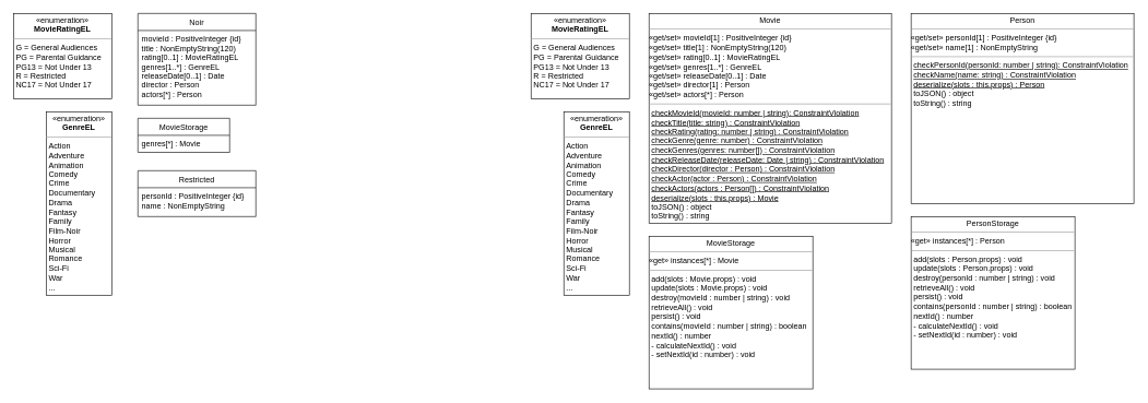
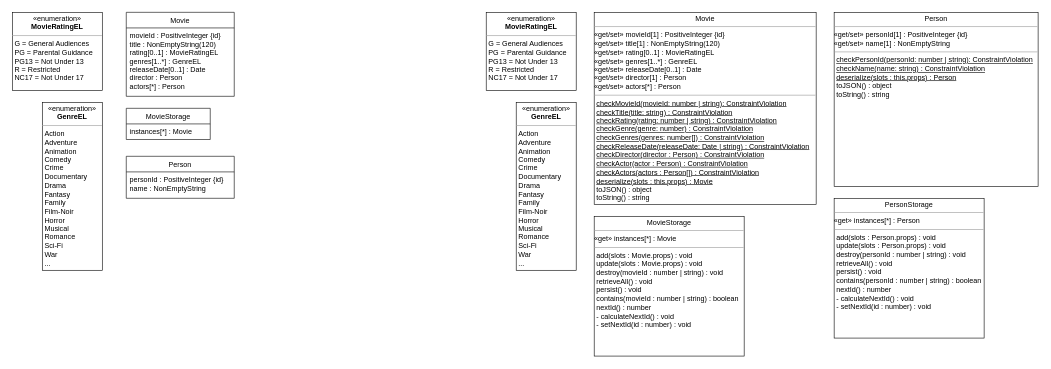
- <mxCell id="4" value="Noir" style="swimlane;fontStyle=0;childLayout=stackLayout;horizontal=1;startSize=26;fillColor=none;horizontalStack=0;resizeParent=1;resizeParentMax=0;resizeLast=0;collapsible=1;marginBottom=0;" vertex="1" parent="1"><mxGeometry x="210" y="20" width="180" height="140" as="geometry"><mxRectangle x="110" y="180" width="60" height="26" as="alternateBounds" /></mxGeometry></mxCell>
+ <mxCell id="4" value="Movie" style="swimlane;fontStyle=0;childLayout=stackLayout;horizontal=1;startSize=26;fillColor=none;horizontalStack=0;resizeParent=1;resizeParentMax=0;resizeLast=0;collapsible=1;marginBottom=0;" vertex="1" parent="1"><mxGeometry x="210" y="20" width="180" height="140" as="geometry"><mxRectangle x="110" y="180" width="60" height="26" as="alternateBounds" /></mxGeometry></mxCell>
- <mxCell id="7" value="genres[*] : Movie" style="text;strokeColor=none;fillColor=none;align=left;verticalAlign=top;spacingLeft=4;spacingRight=4;overflow=hidden;rotatable=0;points=[[0,0.5],[1,0.5]];portConstraint=eastwest;" vertex="1" parent="6"><mxGeometry y="26" width="140" height="26" as="geometry" /></mxCell>
+ <mxCell id="7" value="instances[*] : Movie" style="text;strokeColor=none;fillColor=none;align=left;verticalAlign=top;spacingLeft=4;spacingRight=4;overflow=hidden;rotatable=0;points=[[0,0.5],[1,0.5]];portConstraint=eastwest;" vertex="1" parent="6"><mxGeometry y="26" width="140" height="26" as="geometry" /></mxCell>
- <mxCell id="8" value="Restricted" style="swimlane;fontStyle=0;childLayout=stackLayout;horizontal=1;startSize=26;fillColor=none;horizontalStack=0;resizeParent=1;resizeParentMax=0;resizeLast=0;collapsible=1;marginBottom=0;" vertex="1" parent="1"><mxGeometry x="210" y="260" width="180" height="70" as="geometry" /></mxCell>
+ <mxCell id="8" value="Person" style="swimlane;fontStyle=0;childLayout=stackLayout;horizontal=1;startSize=26;fillColor=none;horizontalStack=0;resizeParent=1;resizeParentMax=0;resizeLast=0;collapsible=1;marginBottom=0;" vertex="1" parent="1"><mxGeometry x="210" y="260" width="180" height="70" as="geometry" /></mxCell>
